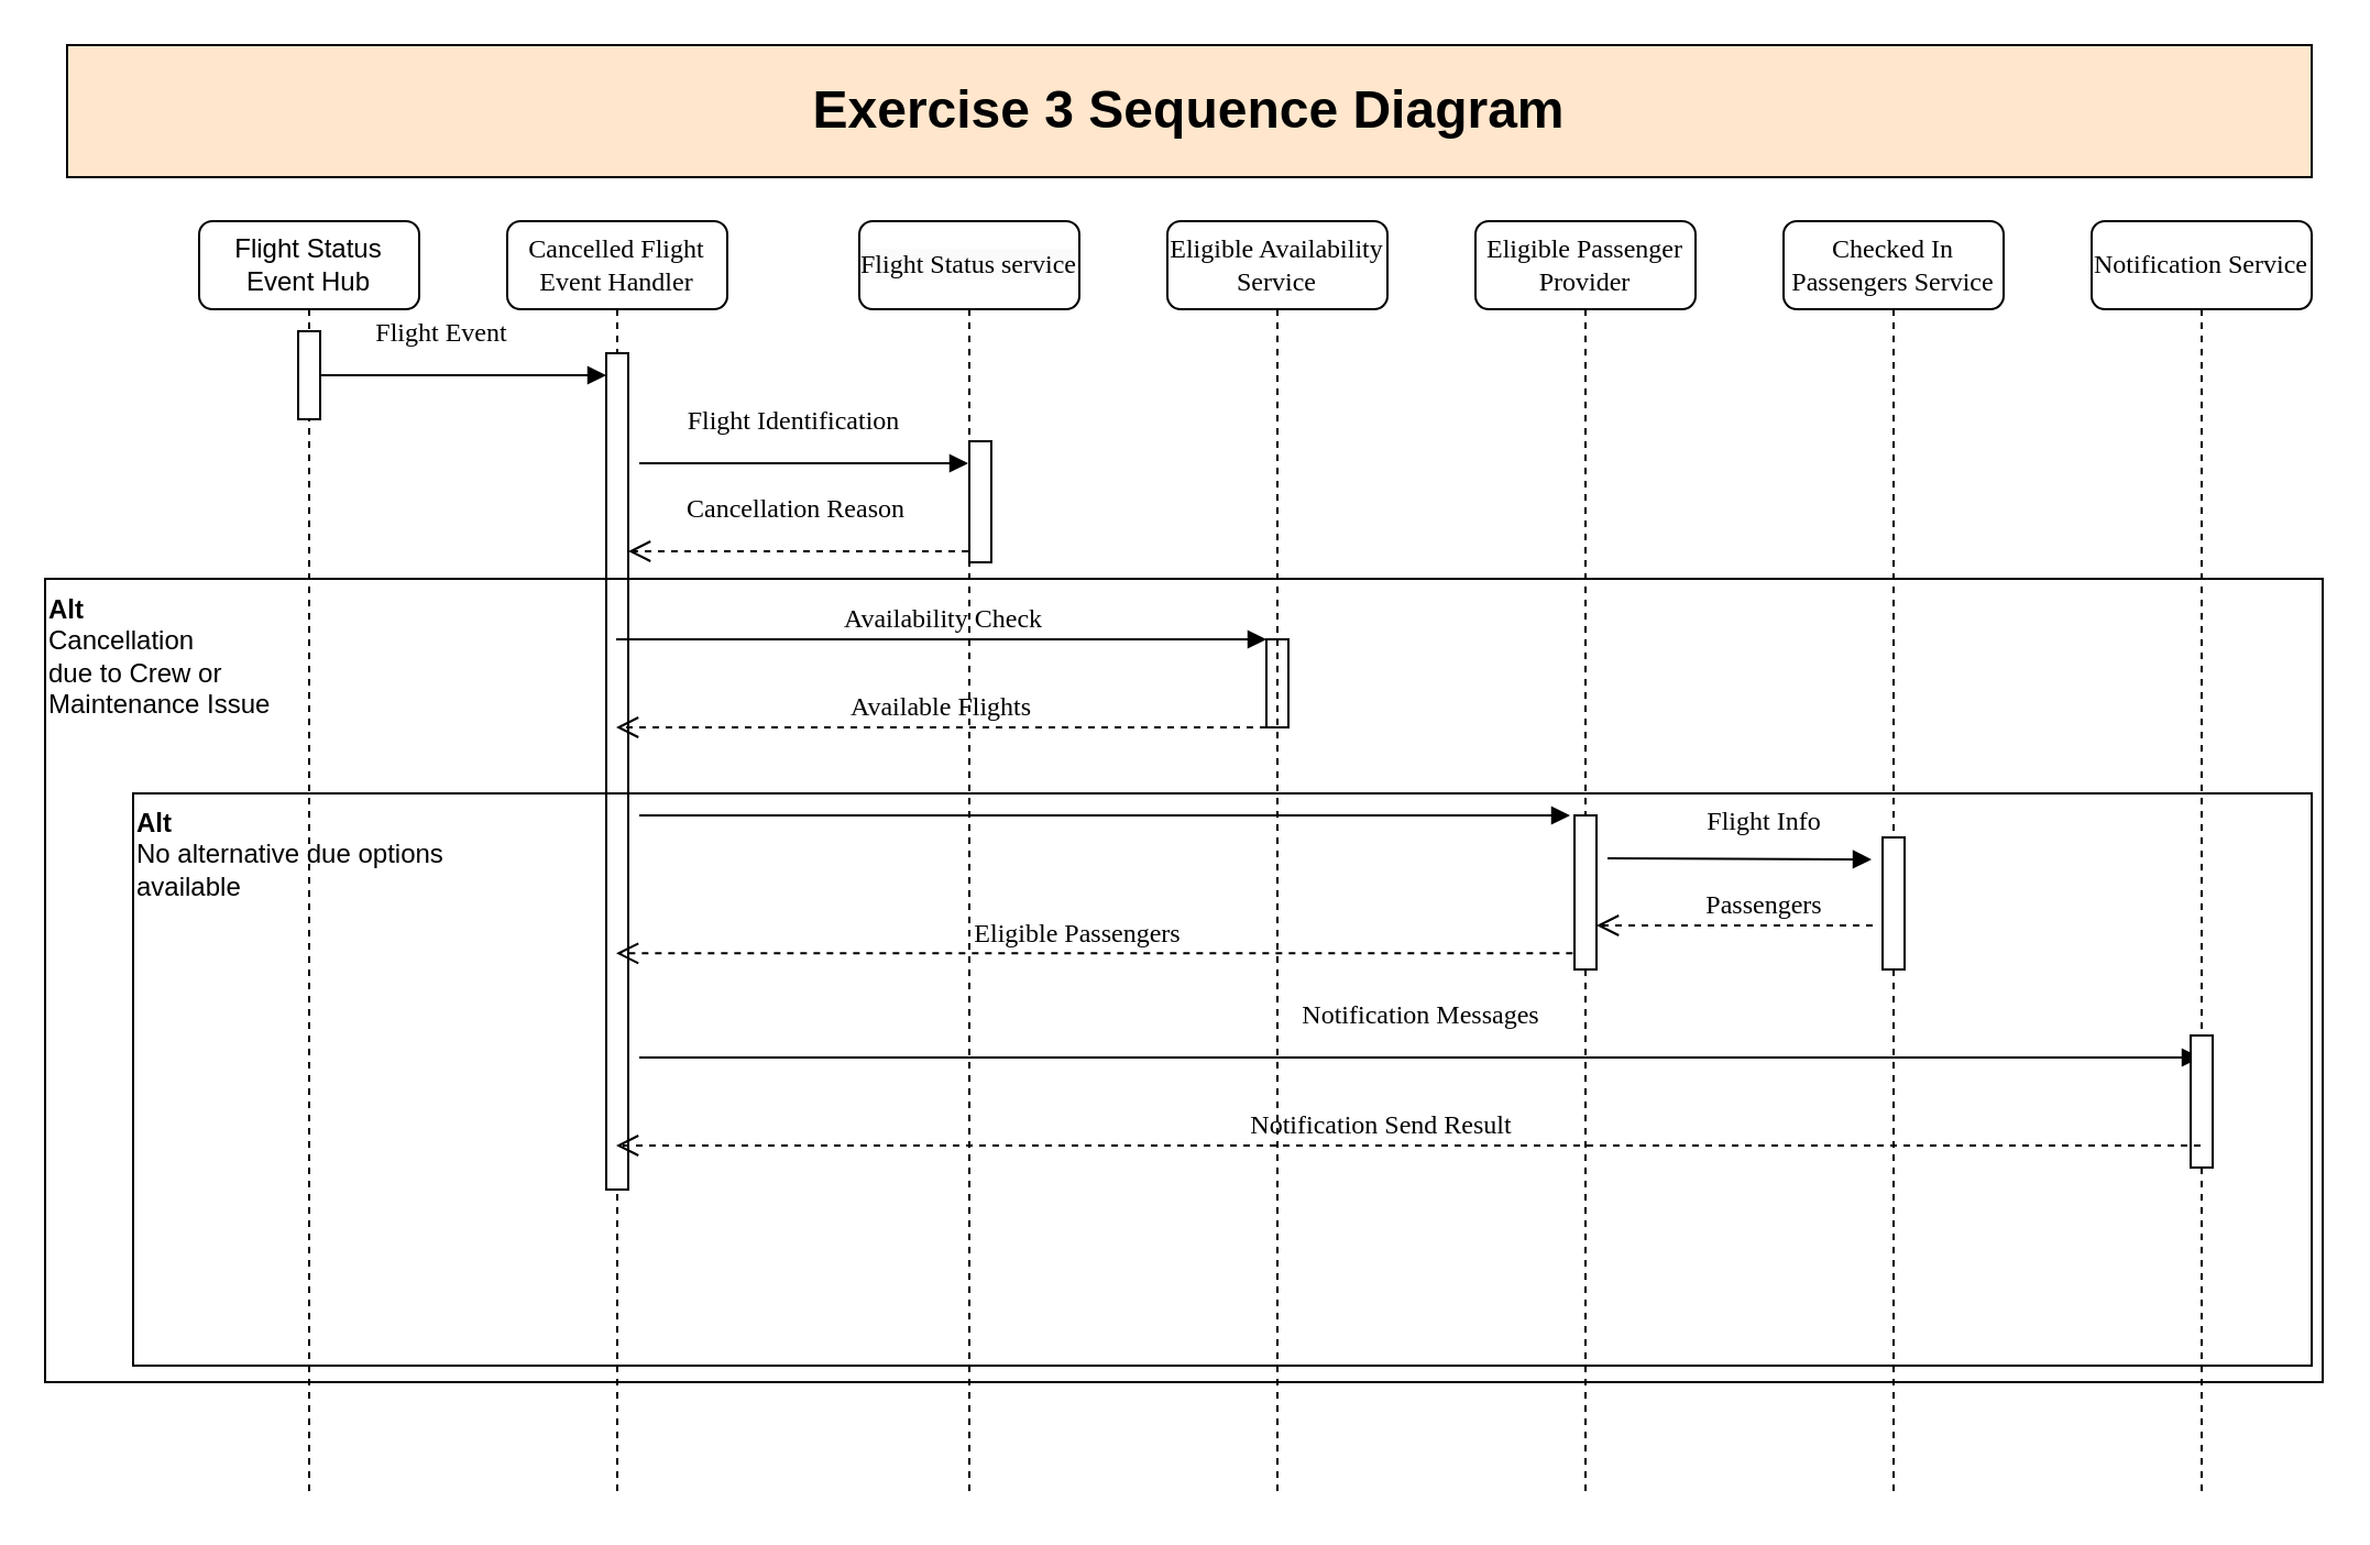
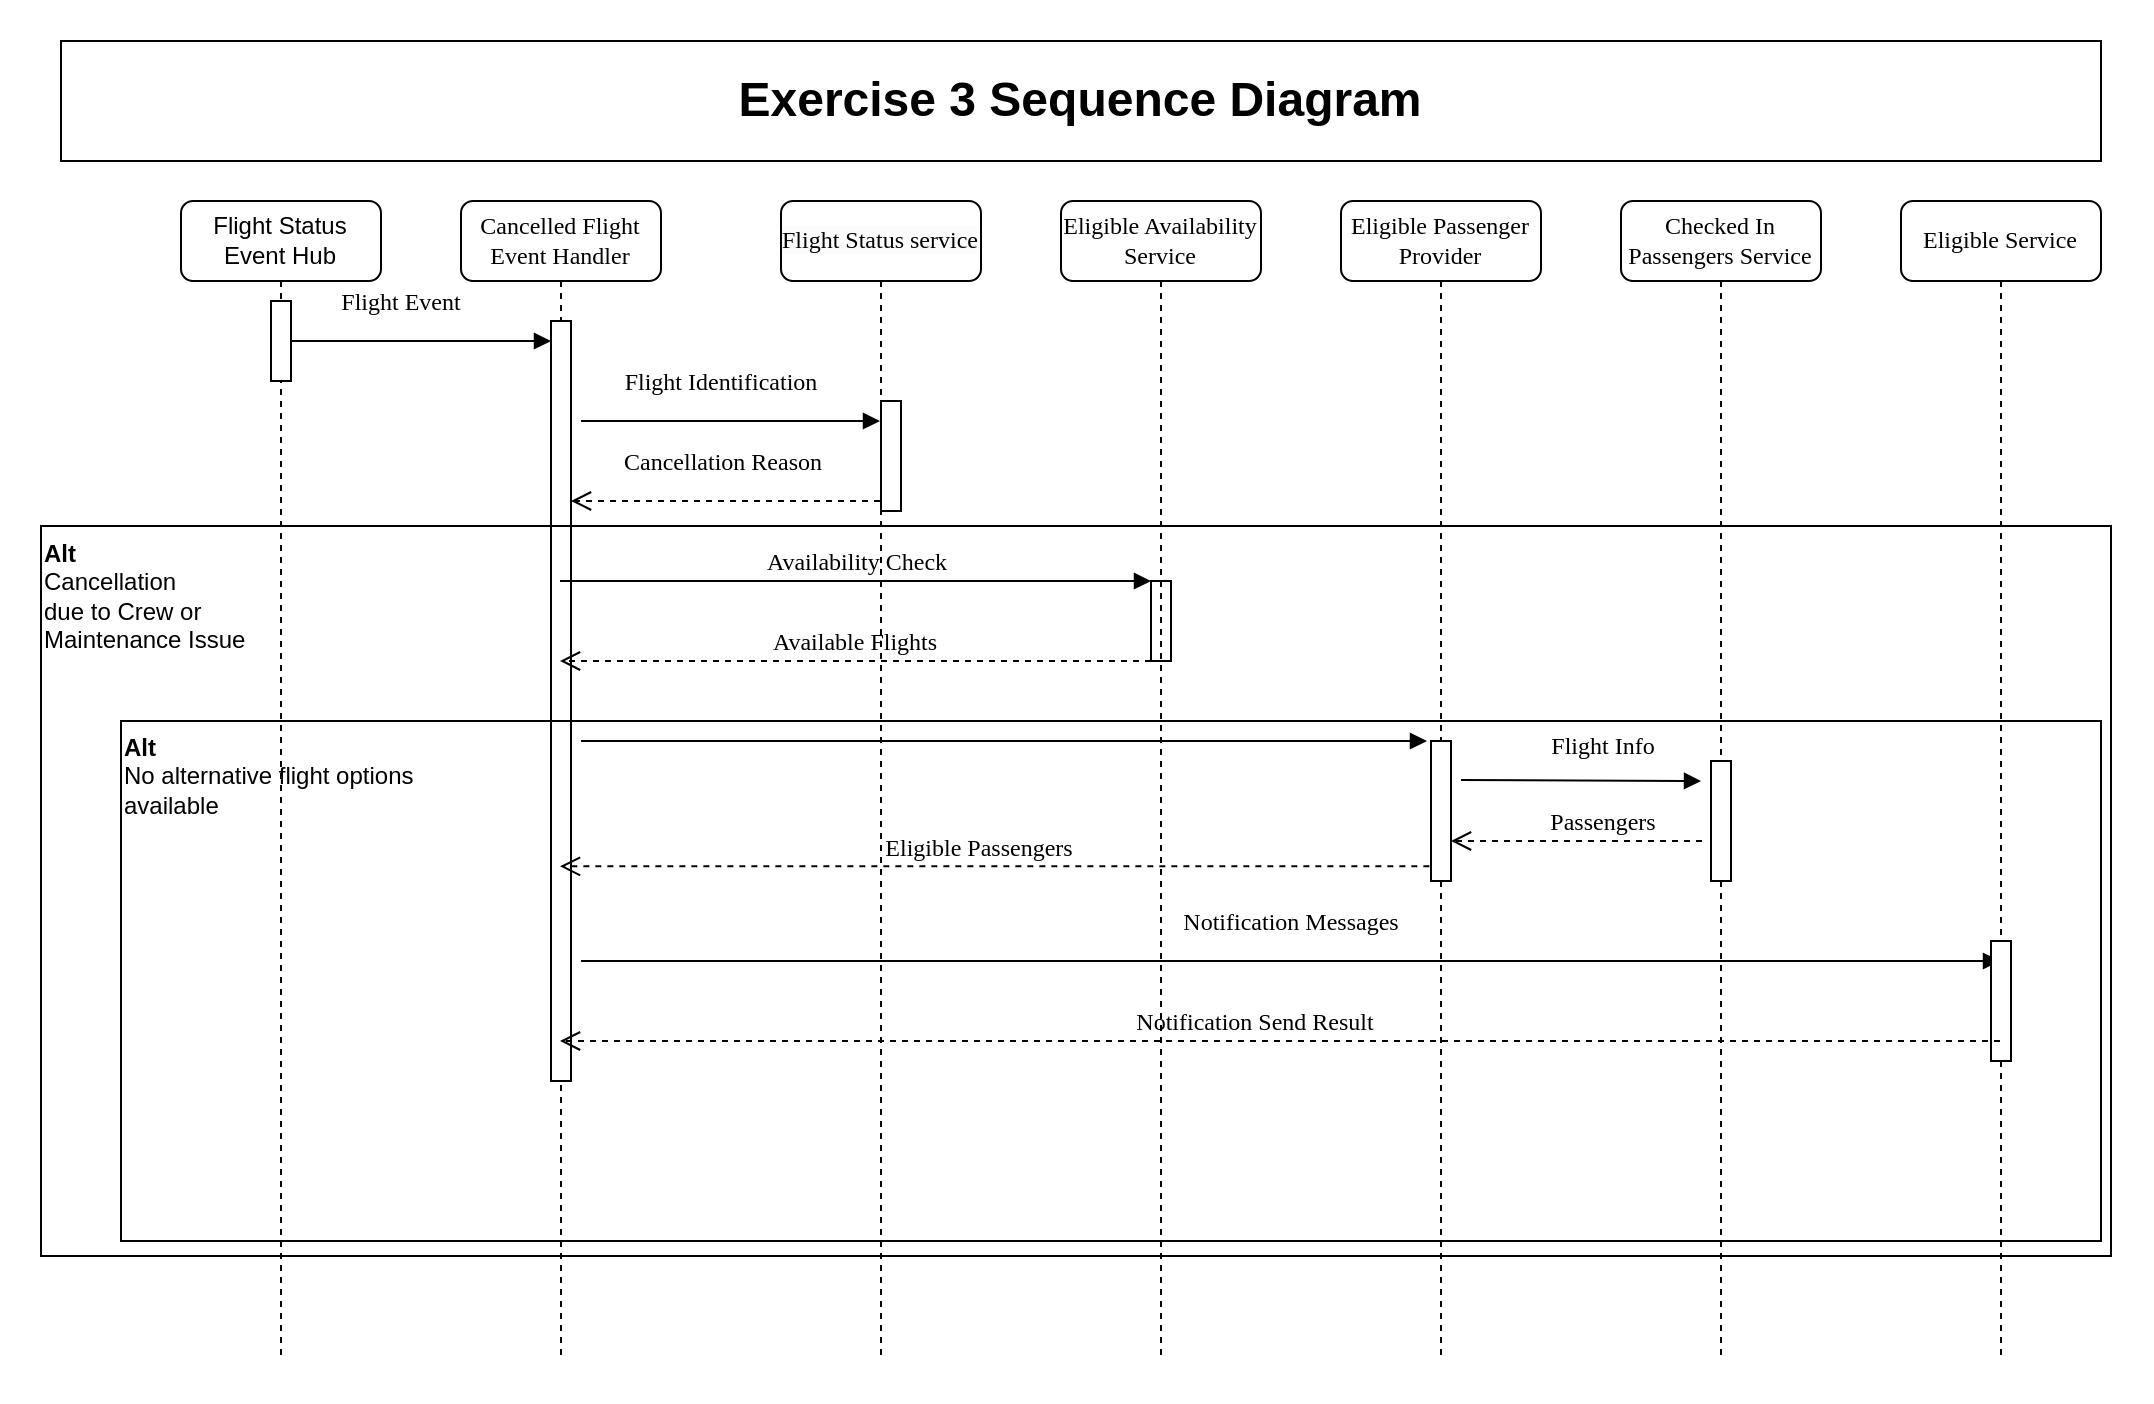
- <mxCell id="29" value="&lt;h1&gt;Exercise 3 Sequence Diagram&lt;/h1&gt;" style="rounded=0;whiteSpace=wrap;html=1;fillColor=#ffe6cc;" vertex="1" parent="1"><mxGeometry x="30" y="20" width="1020" height="60" as="geometry" /></mxCell>
+ <mxCell id="29" value="&lt;h1&gt;Exercise 3 Sequence Diagram&lt;/h1&gt;" style="rounded=0;whiteSpace=wrap;html=1;" vertex="1" parent="1"><mxGeometry x="30" y="20" width="1020" height="60" as="geometry" /></mxCell>
- <mxCell id="15" value="Notification Service" style="shape=umlLifeline;perimeter=lifelinePerimeter;html=1;container=1;collapsible=0;recursiveResize=0;outlineConnect=0;rounded=1;shadow=0;comic=0;labelBackgroundColor=none;strokeWidth=1;fontFamily=Verdana;fontSize=12;align=center;whiteSpace=wrap;" vertex="1" parent="1"><mxGeometry x="950" y="100" width="100" height="580" as="geometry" /></mxCell>
+ <mxCell id="15" value="Eligible Service" style="shape=umlLifeline;perimeter=lifelinePerimeter;html=1;container=1;collapsible=0;recursiveResize=0;outlineConnect=0;rounded=1;shadow=0;comic=0;labelBackgroundColor=none;strokeWidth=1;fontFamily=Verdana;fontSize=12;align=center;whiteSpace=wrap;" vertex="1" parent="1"><mxGeometry x="950" y="100" width="100" height="580" as="geometry" /></mxCell>
- <mxCell id="27" value="&lt;b&gt;Alt&lt;br&gt;&lt;/b&gt;No alternative due options&lt;br&gt;available" style="rounded=0;html=1;fillColor=none;verticalAlign=top;align=left;whiteSpace=wrap;" vertex="1" parent="1"><mxGeometry x="60" y="360" width="990" height="260" as="geometry" /></mxCell>
+ <mxCell id="27" value="&lt;b&gt;Alt&lt;br&gt;&lt;/b&gt;No alternative flight options&lt;br&gt;available" style="rounded=0;html=1;fillColor=none;verticalAlign=top;align=left;whiteSpace=wrap;" vertex="1" parent="1"><mxGeometry x="60" y="360" width="990" height="260" as="geometry" /></mxCell>
